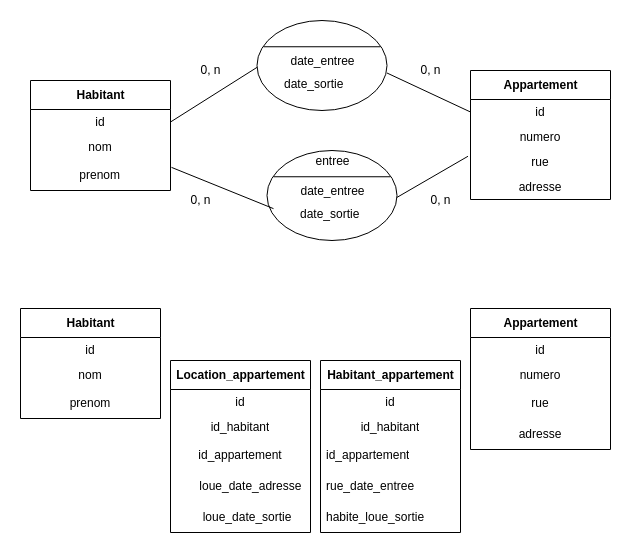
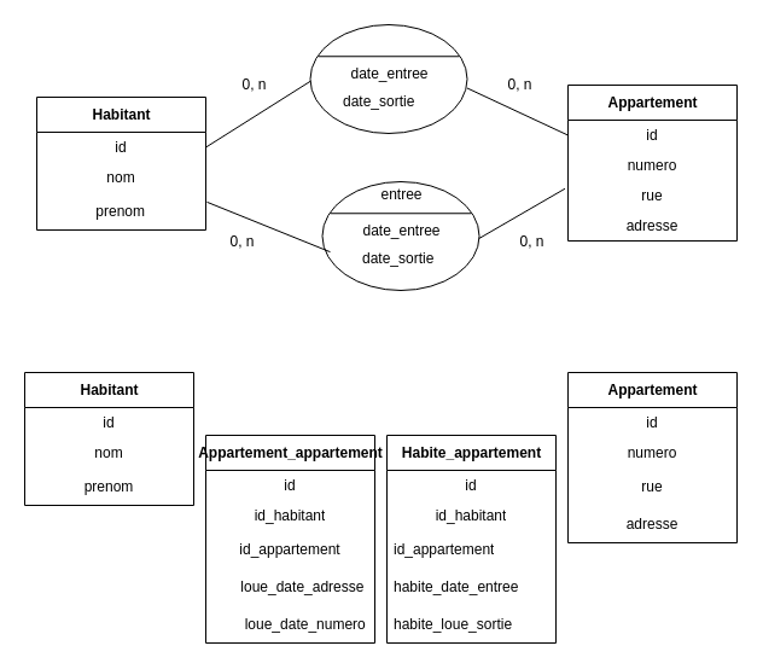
- <mxCell id="17" value="Location_appartement" style="swimlane;fontStyle=1;align=center;verticalAlign=middle;childLayout=stackLayout;horizontal=1;startSize=29;horizontalStack=0;resizeParent=1;resizeParentMax=0;resizeLast=0;collapsible=0;marginBottom=0;html=1;" vertex="1" parent="1"><mxGeometry x="170" y="360" width="140" height="172" as="geometry" /></mxCell>
+ <mxCell id="17" value="Appartement_appartement" style="swimlane;fontStyle=1;align=center;verticalAlign=middle;childLayout=stackLayout;horizontal=1;startSize=29;horizontalStack=0;resizeParent=1;resizeParentMax=0;resizeLast=0;collapsible=0;marginBottom=0;html=1;" vertex="1" parent="1"><mxGeometry x="170" y="360" width="140" height="172" as="geometry" /></mxCell>
- <mxCell id="23" value="Habitant_appartement" style="swimlane;fontStyle=1;align=center;verticalAlign=middle;childLayout=stackLayout;horizontal=1;startSize=29;horizontalStack=0;resizeParent=1;resizeParentMax=0;resizeLast=0;collapsible=0;marginBottom=0;html=1;" vertex="1" parent="1"><mxGeometry x="320" y="360" width="140" height="172" as="geometry" /></mxCell>
+ <mxCell id="23" value="Habite_appartement" style="swimlane;fontStyle=1;align=center;verticalAlign=middle;childLayout=stackLayout;horizontal=1;startSize=29;horizontalStack=0;resizeParent=1;resizeParentMax=0;resizeLast=0;collapsible=0;marginBottom=0;html=1;" vertex="1" parent="1"><mxGeometry x="320" y="360" width="140" height="172" as="geometry" /></mxCell>
- <mxCell id="27" value="&lt;div style=&quot;text-align: justify&quot;&gt;rue_date_entree&lt;/div&gt;" style="text;html=1;strokeColor=none;fillColor=none;align=left;verticalAlign=middle;spacingLeft=4;spacingRight=4;overflow=hidden;rotatable=0;points=[[0,0.5],[1,0.5]];portConstraint=eastwest;" vertex="1" parent="23"><mxGeometry y="110" width="140" height="31" as="geometry" /></mxCell>
+ <mxCell id="27" value="&lt;div style=&quot;text-align: justify&quot;&gt;habite_date_entree&lt;/div&gt;" style="text;html=1;strokeColor=none;fillColor=none;align=left;verticalAlign=middle;spacingLeft=4;spacingRight=4;overflow=hidden;rotatable=0;points=[[0,0.5],[1,0.5]];portConstraint=eastwest;" vertex="1" parent="23"><mxGeometry y="110" width="140" height="31" as="geometry" /></mxCell>
- <mxCell id="22" value="&lt;div&gt;&amp;nbsp; &amp;nbsp; &amp;nbsp; &amp;nbsp; loue_date_sortie&lt;/div&gt;" style="text;html=1;strokeColor=none;fillColor=none;align=left;verticalAlign=middle;spacingLeft=4;spacingRight=4;overflow=hidden;rotatable=0;points=[[0,0.5],[1,0.5]];portConstraint=eastwest;" vertex="1" parent="17"><mxGeometry y="141" width="140" height="31" as="geometry" /></mxCell>
+ <mxCell id="22" value="&lt;div&gt;&amp;nbsp; &amp;nbsp; &amp;nbsp; &amp;nbsp; loue_date_numero&lt;/div&gt;" style="text;html=1;strokeColor=none;fillColor=none;align=left;verticalAlign=middle;spacingLeft=4;spacingRight=4;overflow=hidden;rotatable=0;points=[[0,0.5],[1,0.5]];portConstraint=eastwest;" vertex="1" parent="17"><mxGeometry y="141" width="140" height="31" as="geometry" /></mxCell>
